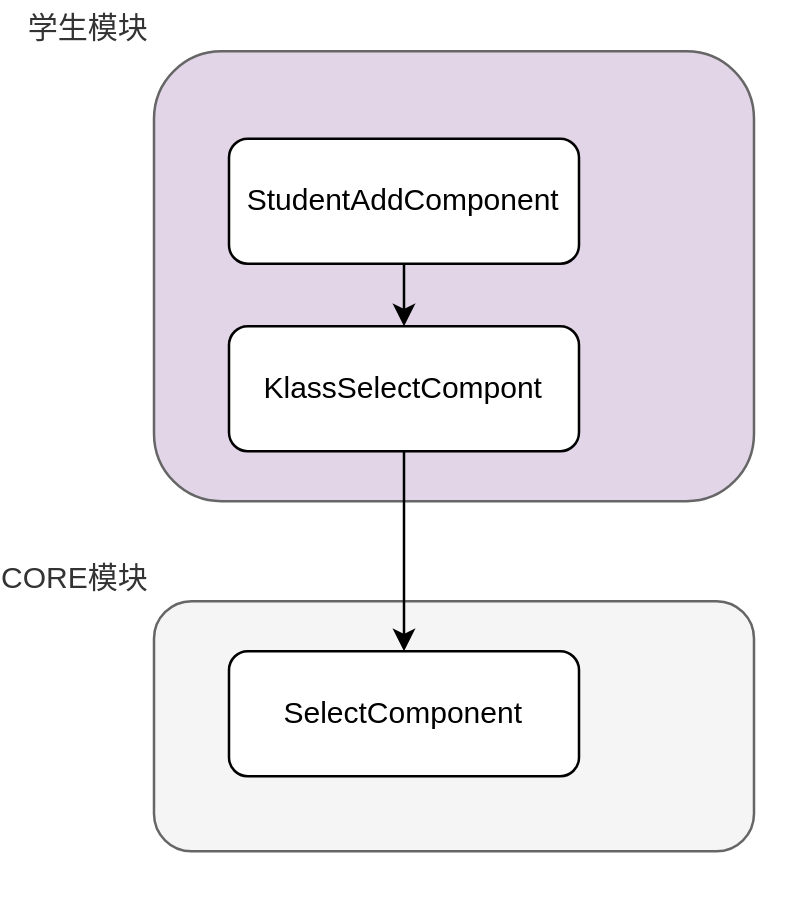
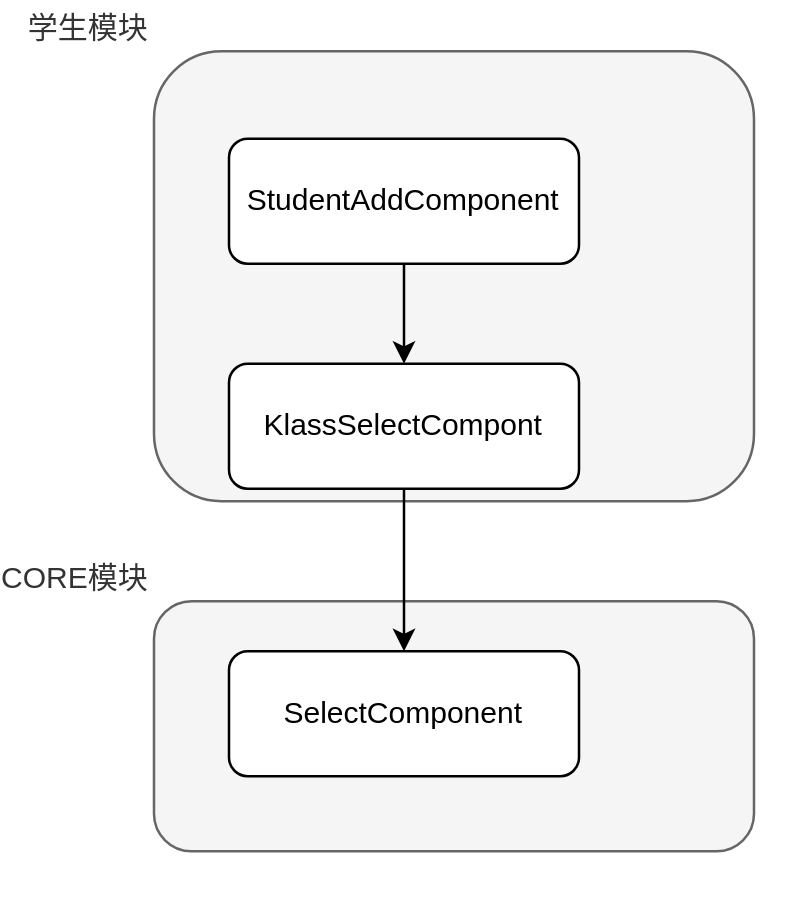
- <mxCell id="3" value="学生模块" style="rounded=1;whiteSpace=wrap;html=1;labelPosition=left;verticalLabelPosition=top;align=right;verticalAlign=bottom;fillColor=#e1d5e7;strokeColor=#666666;fontColor=#333333;" vertex="1" parent="1"><mxGeometry x="20" y="20" width="240" height="180" as="geometry" /></mxCell>
+ <mxCell id="3" value="学生模块" style="rounded=1;whiteSpace=wrap;html=1;labelPosition=left;verticalLabelPosition=top;align=right;verticalAlign=bottom;fillColor=#f5f5f5;strokeColor=#666666;fontColor=#333333;" vertex="1" parent="1"><mxGeometry x="20" y="20" width="240" height="180" as="geometry" /></mxCell>
- <mxCell id="7" value="KlassSelectCompont" style="rounded=1;whiteSpace=wrap;html=1;" vertex="1" parent="1"><mxGeometry x="50" y="130" width="140" height="50" as="geometry" /></mxCell>
+ <mxCell id="7" value="KlassSelectCompont" style="rounded=1;whiteSpace=wrap;html=1;" vertex="1" parent="1"><mxGeometry x="50" y="145" width="140" height="50" as="geometry" /></mxCell>
